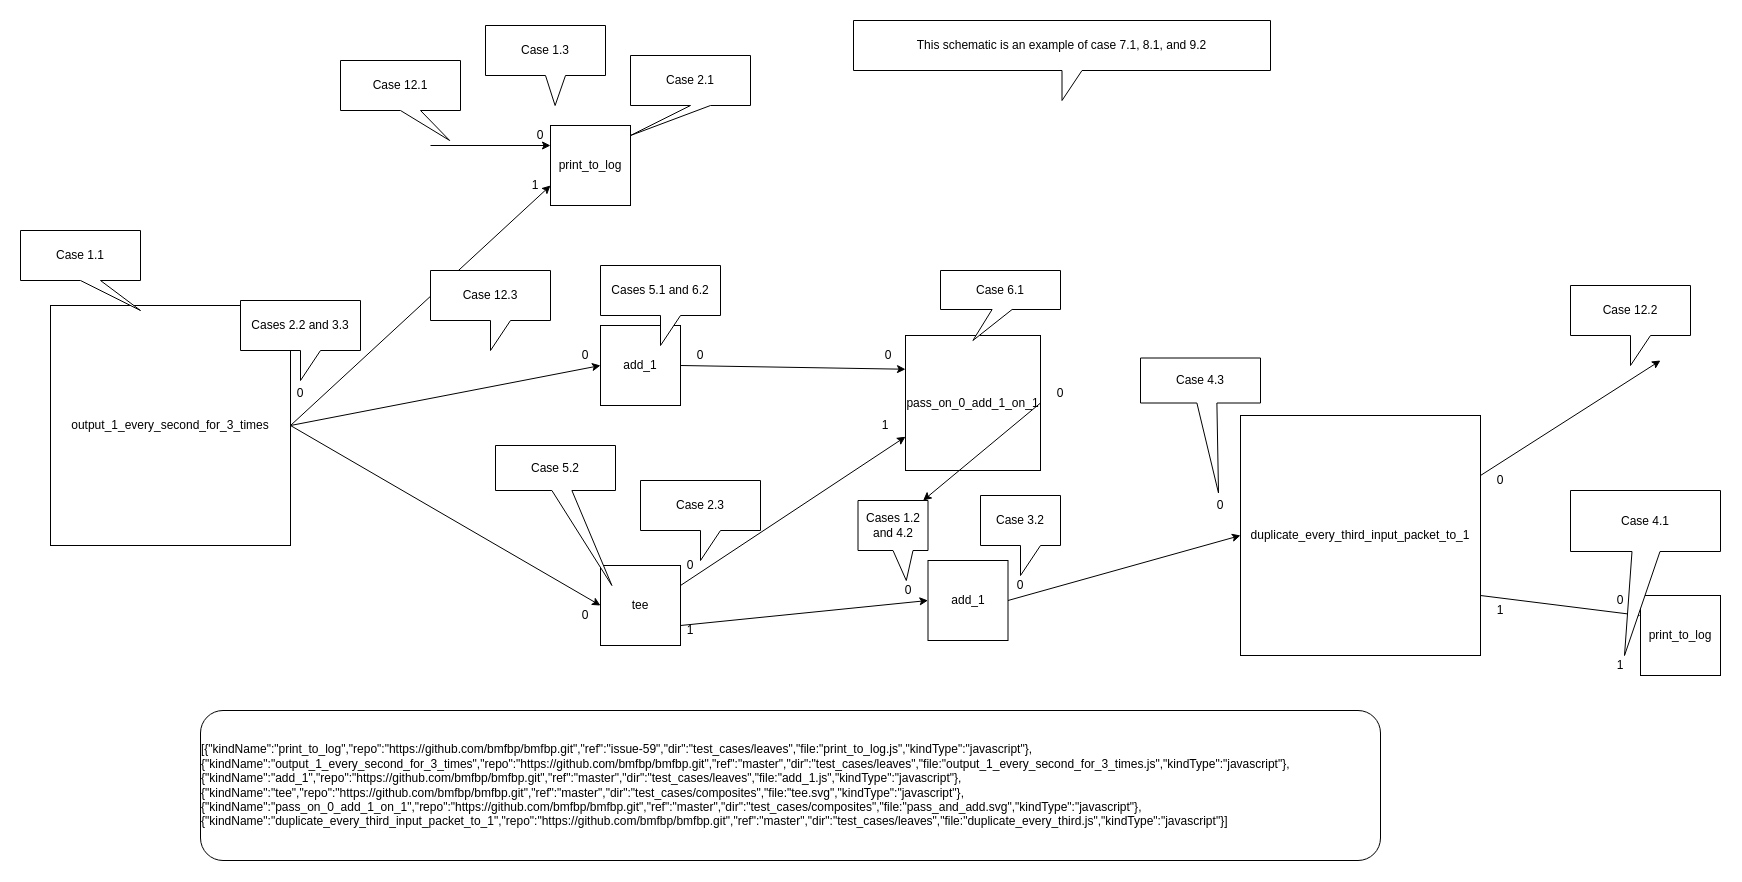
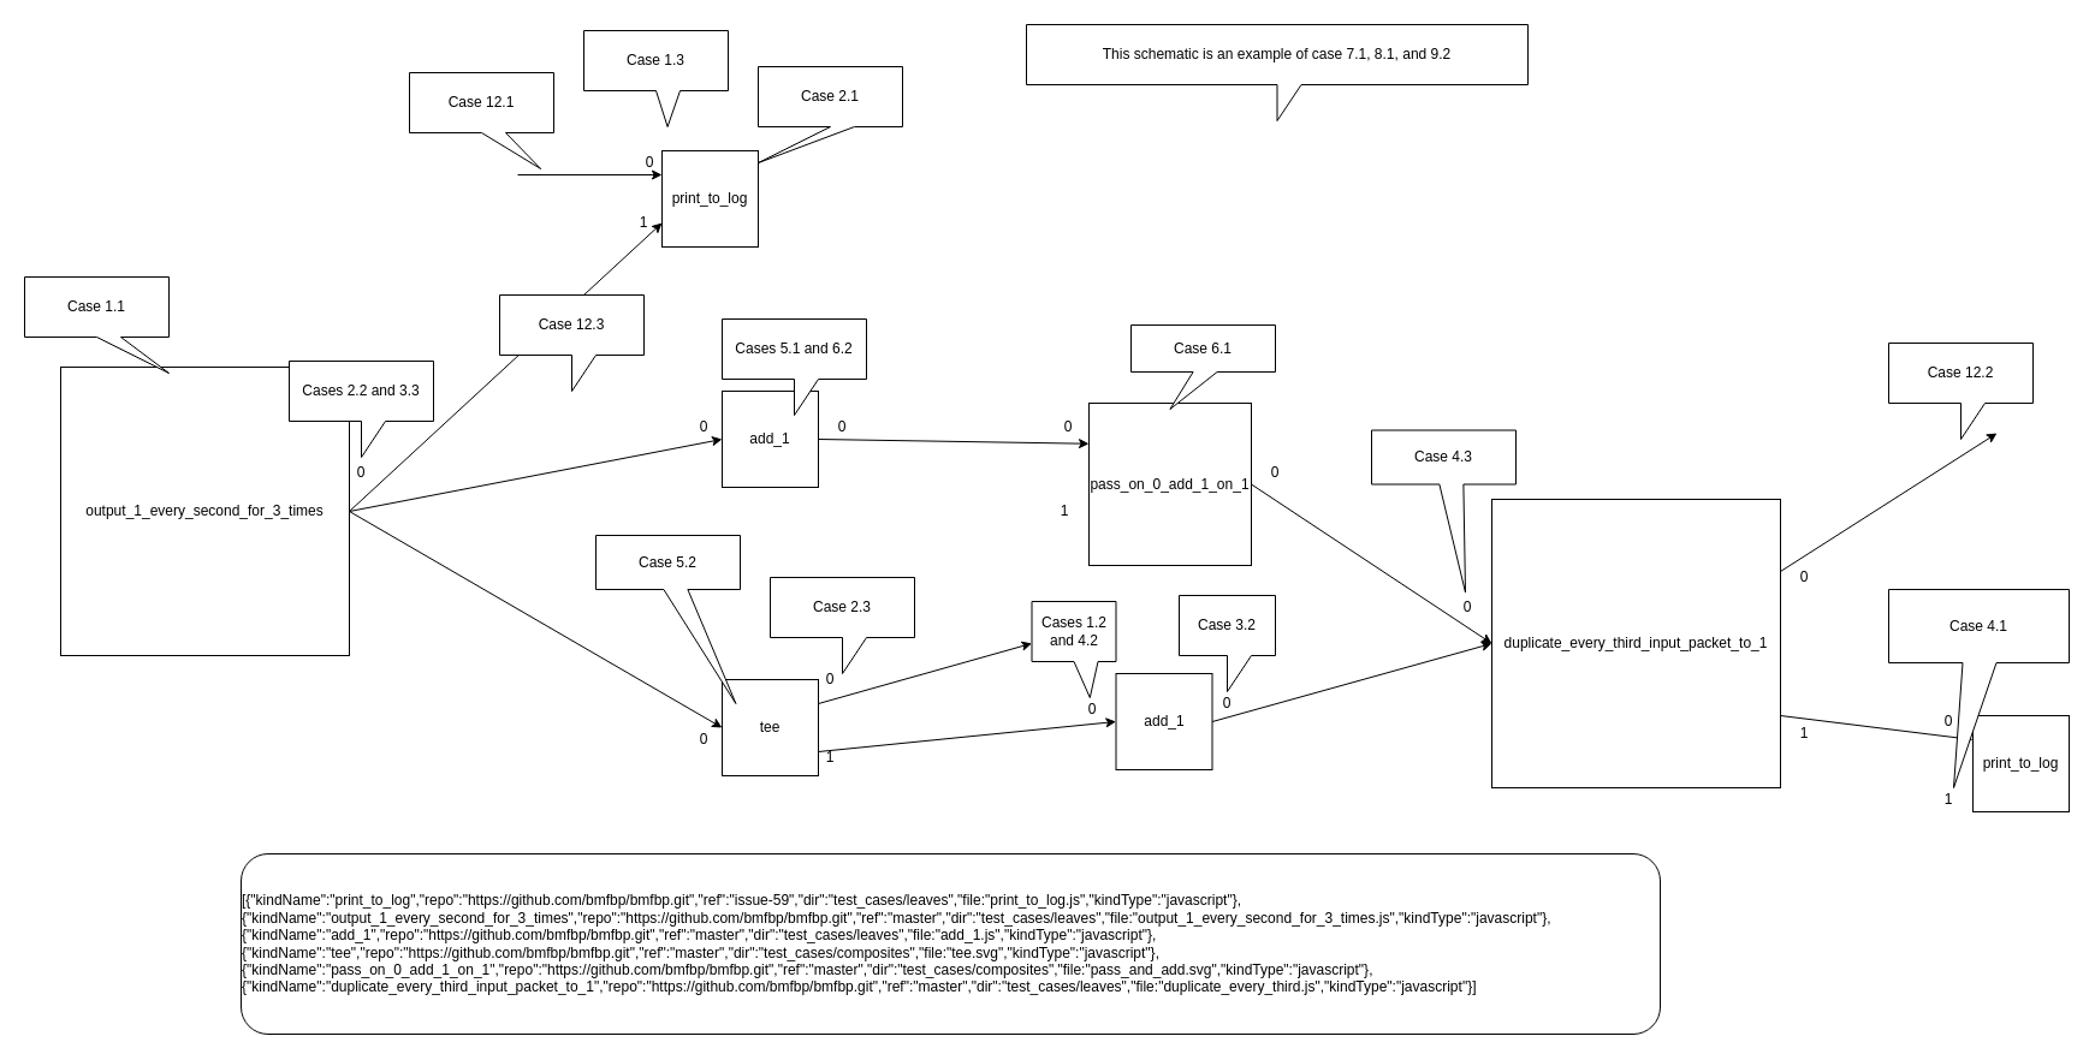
- <mxCell id="54" value="Case 12.3" style="shape=callout;whiteSpace=wrap;html=1;perimeter=calloutPerimeter;" parent="1" vertex="1"><mxGeometry x="430" y="270" width="120" height="80" as="geometry" /></mxCell>
+ <mxCell id="54" value="Case 12.3" style="shape=callout;whiteSpace=wrap;html=1;perimeter=calloutPerimeter;" parent="1" vertex="1"><mxGeometry x="415" y="245" width="120" height="80" as="geometry" /></mxCell>
- <mxCell id="16" value="" style="endArrow=classic;html=1;exitX=1;exitY=0.5;exitDx=0;exitDy=0;" parent="1" source="6" target="42" edge="1"><mxGeometry width="50" height="50" relative="1" as="geometry"><mxPoint x="360" y="415" as="sourcePoint" /><mxPoint x="470" y="285" as="targetPoint" /></mxGeometry></mxCell>
+ <mxCell id="16" value="" style="endArrow=classic;html=1;exitX=1;exitY=0.5;exitDx=0;exitDy=0;entryX=0;entryY=0.5;entryDx=0;entryDy=0;" parent="1" source="6" target="8" edge="1"><mxGeometry width="50" height="50" relative="1" as="geometry"><mxPoint x="360" y="415" as="sourcePoint" /><mxPoint x="470" y="285" as="targetPoint" /></mxGeometry></mxCell>
- <mxCell id="13" value="" style="endArrow=classic;html=1;exitX=1;exitY=0.25;exitDx=0;exitDy=0;entryX=0;entryY=0.75;entryDx=0;entryDy=0;" parent="1" source="5" target="6" edge="1"><mxGeometry width="50" height="50" relative="1" as="geometry"><mxPoint x="330" y="385" as="sourcePoint" /><mxPoint x="440" y="255" as="targetPoint" /></mxGeometry></mxCell>
+ <mxCell id="13" value="" style="endArrow=classic;html=1;exitX=1;exitY=0.25;exitDx=0;exitDy=0;" parent="1" source="5" target="42" edge="1"><mxGeometry width="50" height="50" relative="1" as="geometry"><mxPoint x="330" y="385" as="sourcePoint" /><mxPoint x="440" y="255" as="targetPoint" /></mxGeometry></mxCell>
